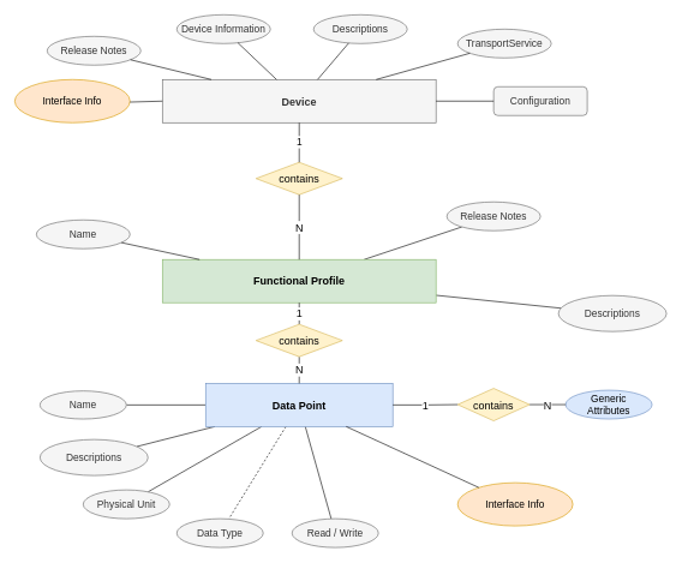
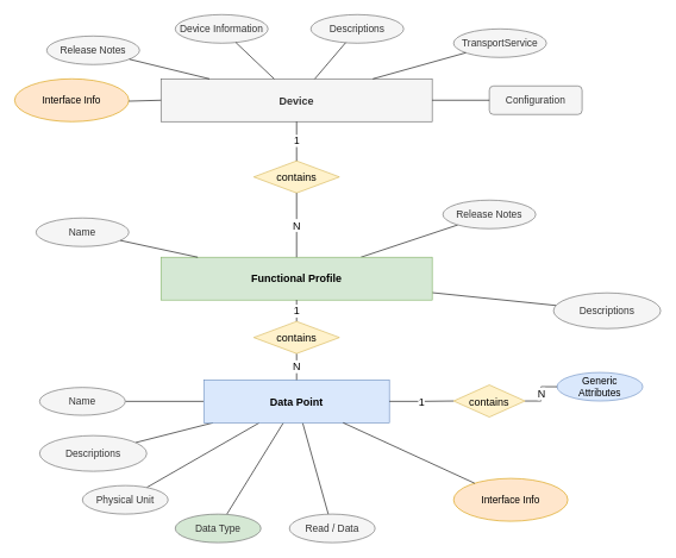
- <mxCell id="19" value="Generic&lt;br&gt;Attributes" style="ellipse;whiteSpace=wrap;html=1;fillColor=#dae8fc;strokeColor=#6c8ebf;fontSize=14;" parent="1" vertex="1"><mxGeometry x="785" y="541.5" width="120" height="40" as="geometry" /></mxCell>
+ <mxCell id="19" value="Generic&lt;br&gt;Attributes" style="ellipse;whiteSpace=wrap;html=1;fillColor=#dae8fc;strokeColor=#6c8ebf;fontSize=14;" parent="1" vertex="1"><mxGeometry x="780" y="521.5" width="120" height="40" as="geometry" /></mxCell>
- <mxCell id="8" value="" style="edgeStyle=none;rounded=0;orthogonalLoop=1;jettySize=auto;html=1;strokeColor=default;fontSize=12;endArrow=none;endFill=0;dashed=1;" parent="1" source="11" target="16" edge="1"><mxGeometry relative="1" as="geometry" /></mxCell>
+ <mxCell id="8" value="" style="edgeStyle=none;rounded=0;orthogonalLoop=1;jettySize=auto;html=1;strokeColor=default;fontSize=12;endArrow=none;endFill=0;" parent="1" source="11" target="16" edge="1"><mxGeometry relative="1" as="geometry" /></mxCell>
- <mxCell id="16" value="Data Type" style="ellipse;whiteSpace=wrap;html=1;fillColor=#f5f5f5;fontColor=#333333;strokeColor=#666666;fontSize=14;" parent="1" vertex="1"><mxGeometry x="245" y="720" width="120" height="40" as="geometry" /></mxCell>
+ <mxCell id="16" value="Data Type" style="ellipse;whiteSpace=wrap;html=1;fillColor=#d5e8d4;fontColor=#333333;strokeColor=#666666;fontSize=14;" parent="1" vertex="1"><mxGeometry x="245" y="720" width="120" height="40" as="geometry" /></mxCell>
- <mxCell id="17" value="Read / Write" style="ellipse;whiteSpace=wrap;html=1;fillColor=#f5f5f5;fontColor=#333333;strokeColor=#666666;fontSize=14;" parent="1" vertex="1"><mxGeometry x="405" y="720" width="120" height="40" as="geometry" /></mxCell>
+ <mxCell id="17" value="Read / Data" style="ellipse;whiteSpace=wrap;html=1;fillColor=#f5f5f5;fontColor=#333333;strokeColor=#666666;fontSize=14;" parent="1" vertex="1"><mxGeometry x="405" y="720" width="120" height="40" as="geometry" /></mxCell>
